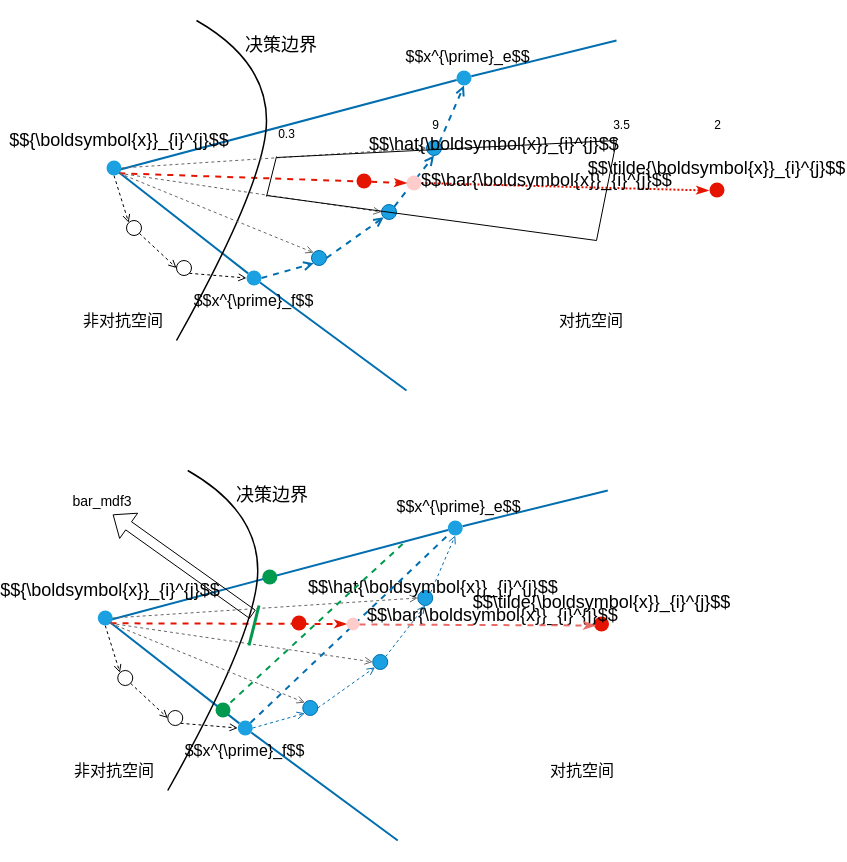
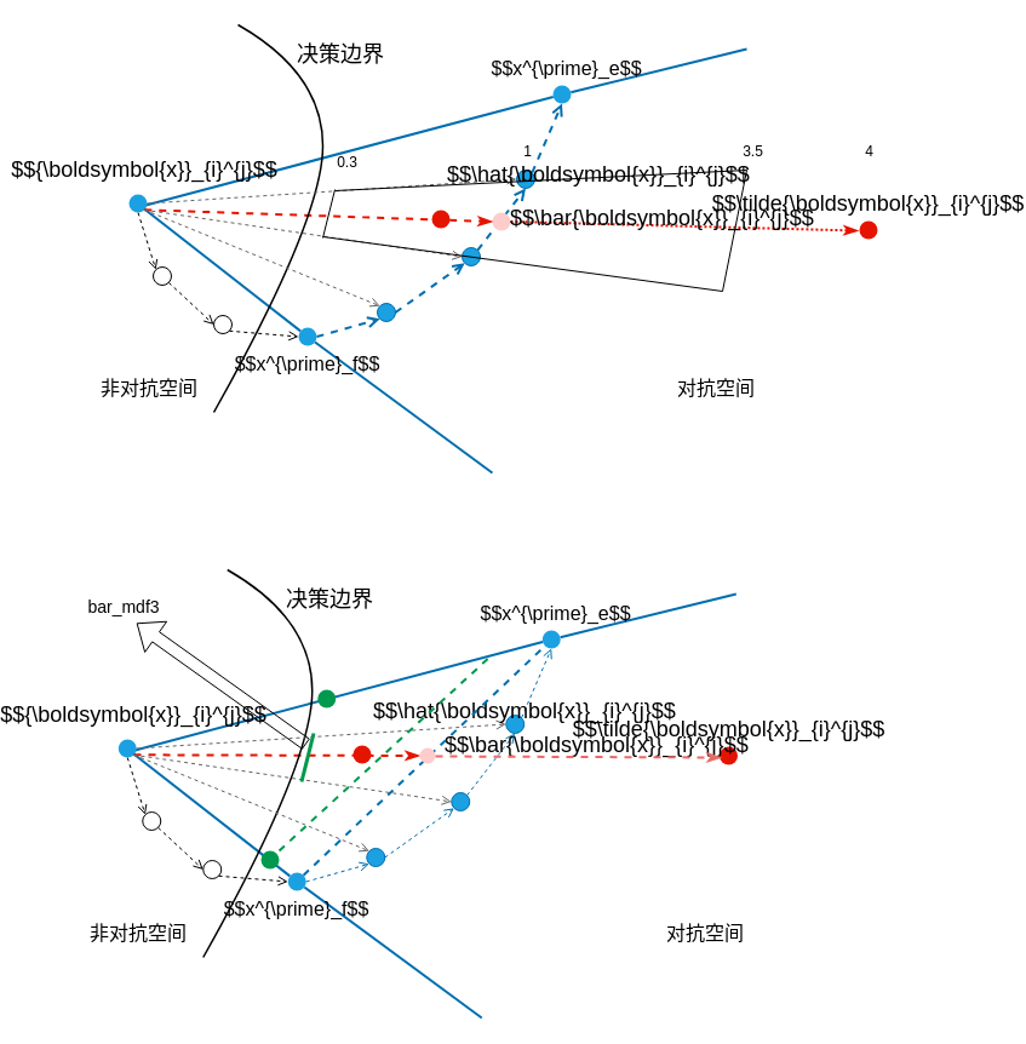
- <mxCell id="45" value="9" style="text;html=1;align=center;verticalAlign=middle;resizable=0;points=[];autosize=1;strokeColor=none;fillColor=none;" parent="1" vertex="1"><mxGeometry x="371" y="110" width="30" height="30" as="geometry" /></mxCell>
+ <mxCell id="45" value="1" style="text;html=1;align=center;verticalAlign=middle;resizable=0;points=[];autosize=1;strokeColor=none;fillColor=none;" parent="1" vertex="1"><mxGeometry x="371" y="110" width="30" height="30" as="geometry" /></mxCell>
- <mxCell id="44" value="2" style="text;html=1;align=center;verticalAlign=middle;resizable=0;points=[];autosize=1;strokeColor=none;fillColor=none;" parent="1" vertex="1"><mxGeometry x="652.5" y="110" width="30" height="30" as="geometry" /></mxCell>
+ <mxCell id="44" value="4" style="text;html=1;align=center;verticalAlign=middle;resizable=0;points=[];autosize=1;strokeColor=none;fillColor=none;" parent="1" vertex="1"><mxGeometry x="652.5" y="110" width="30" height="30" as="geometry" /></mxCell>
